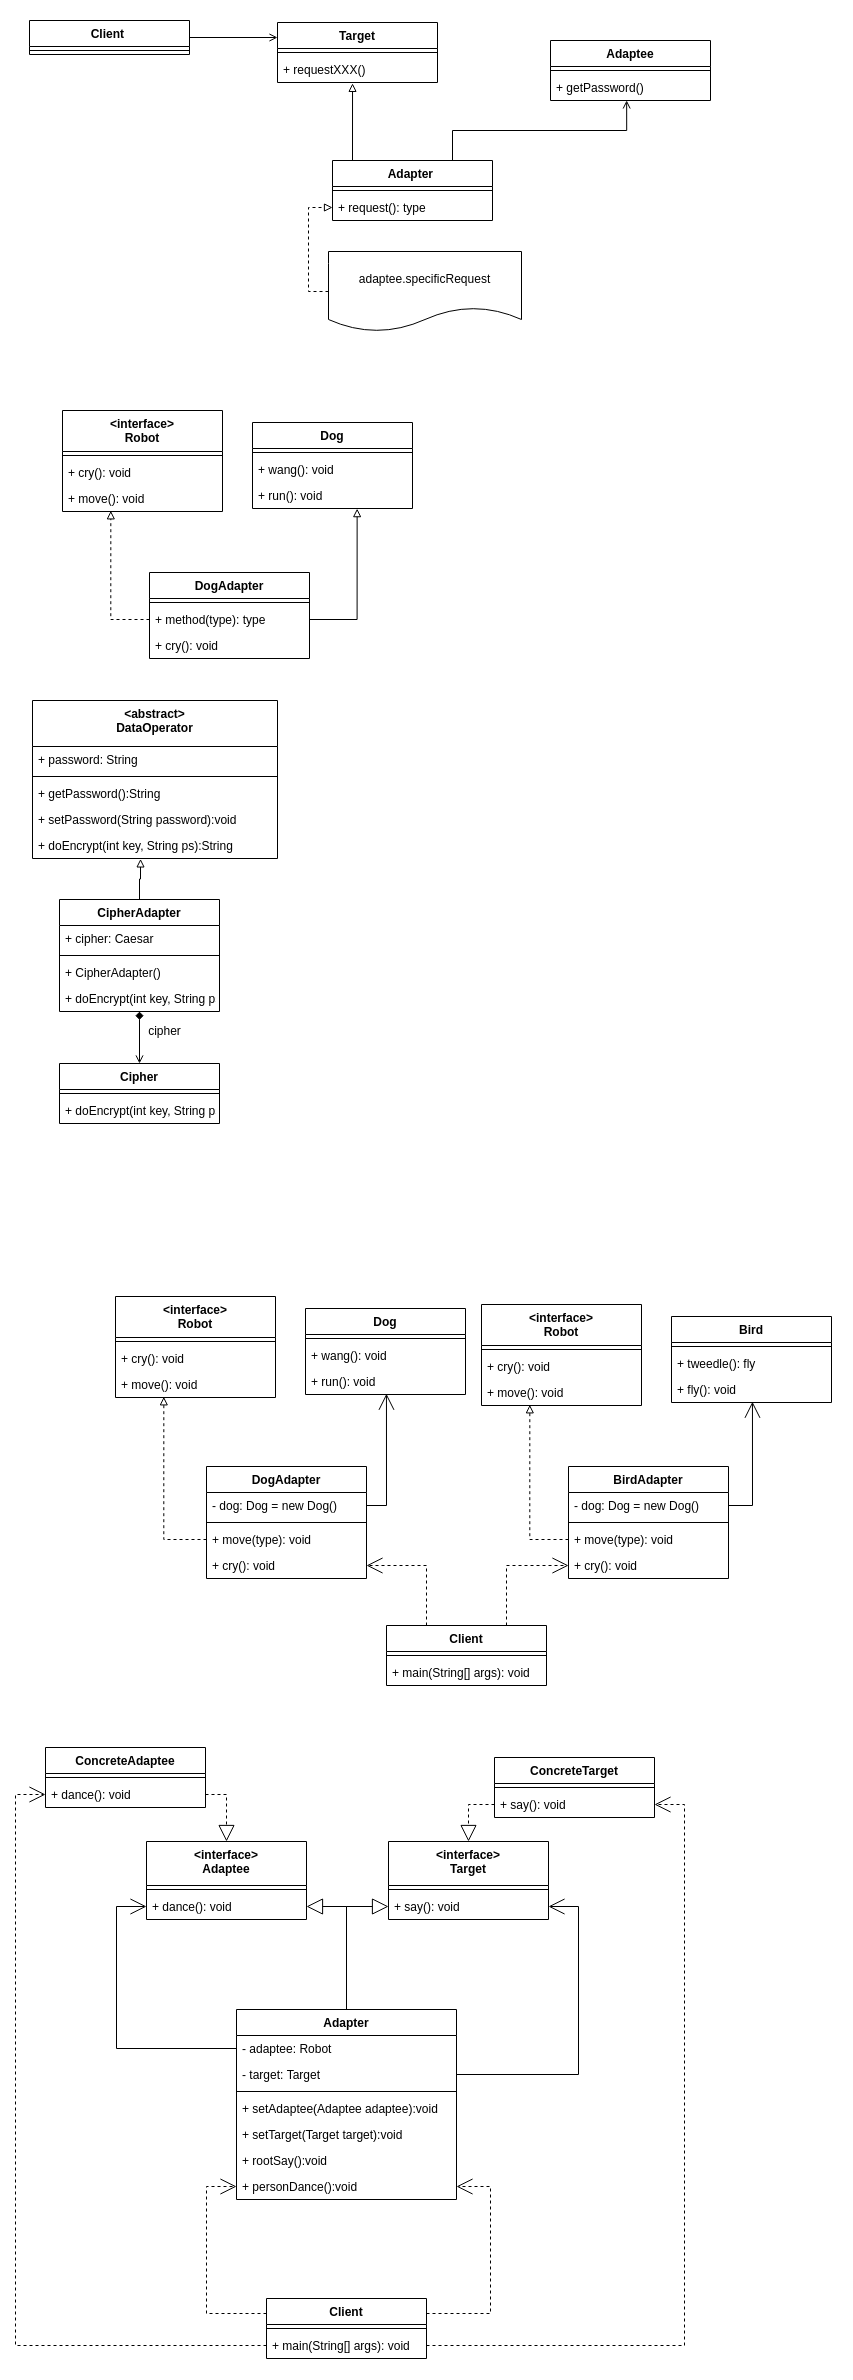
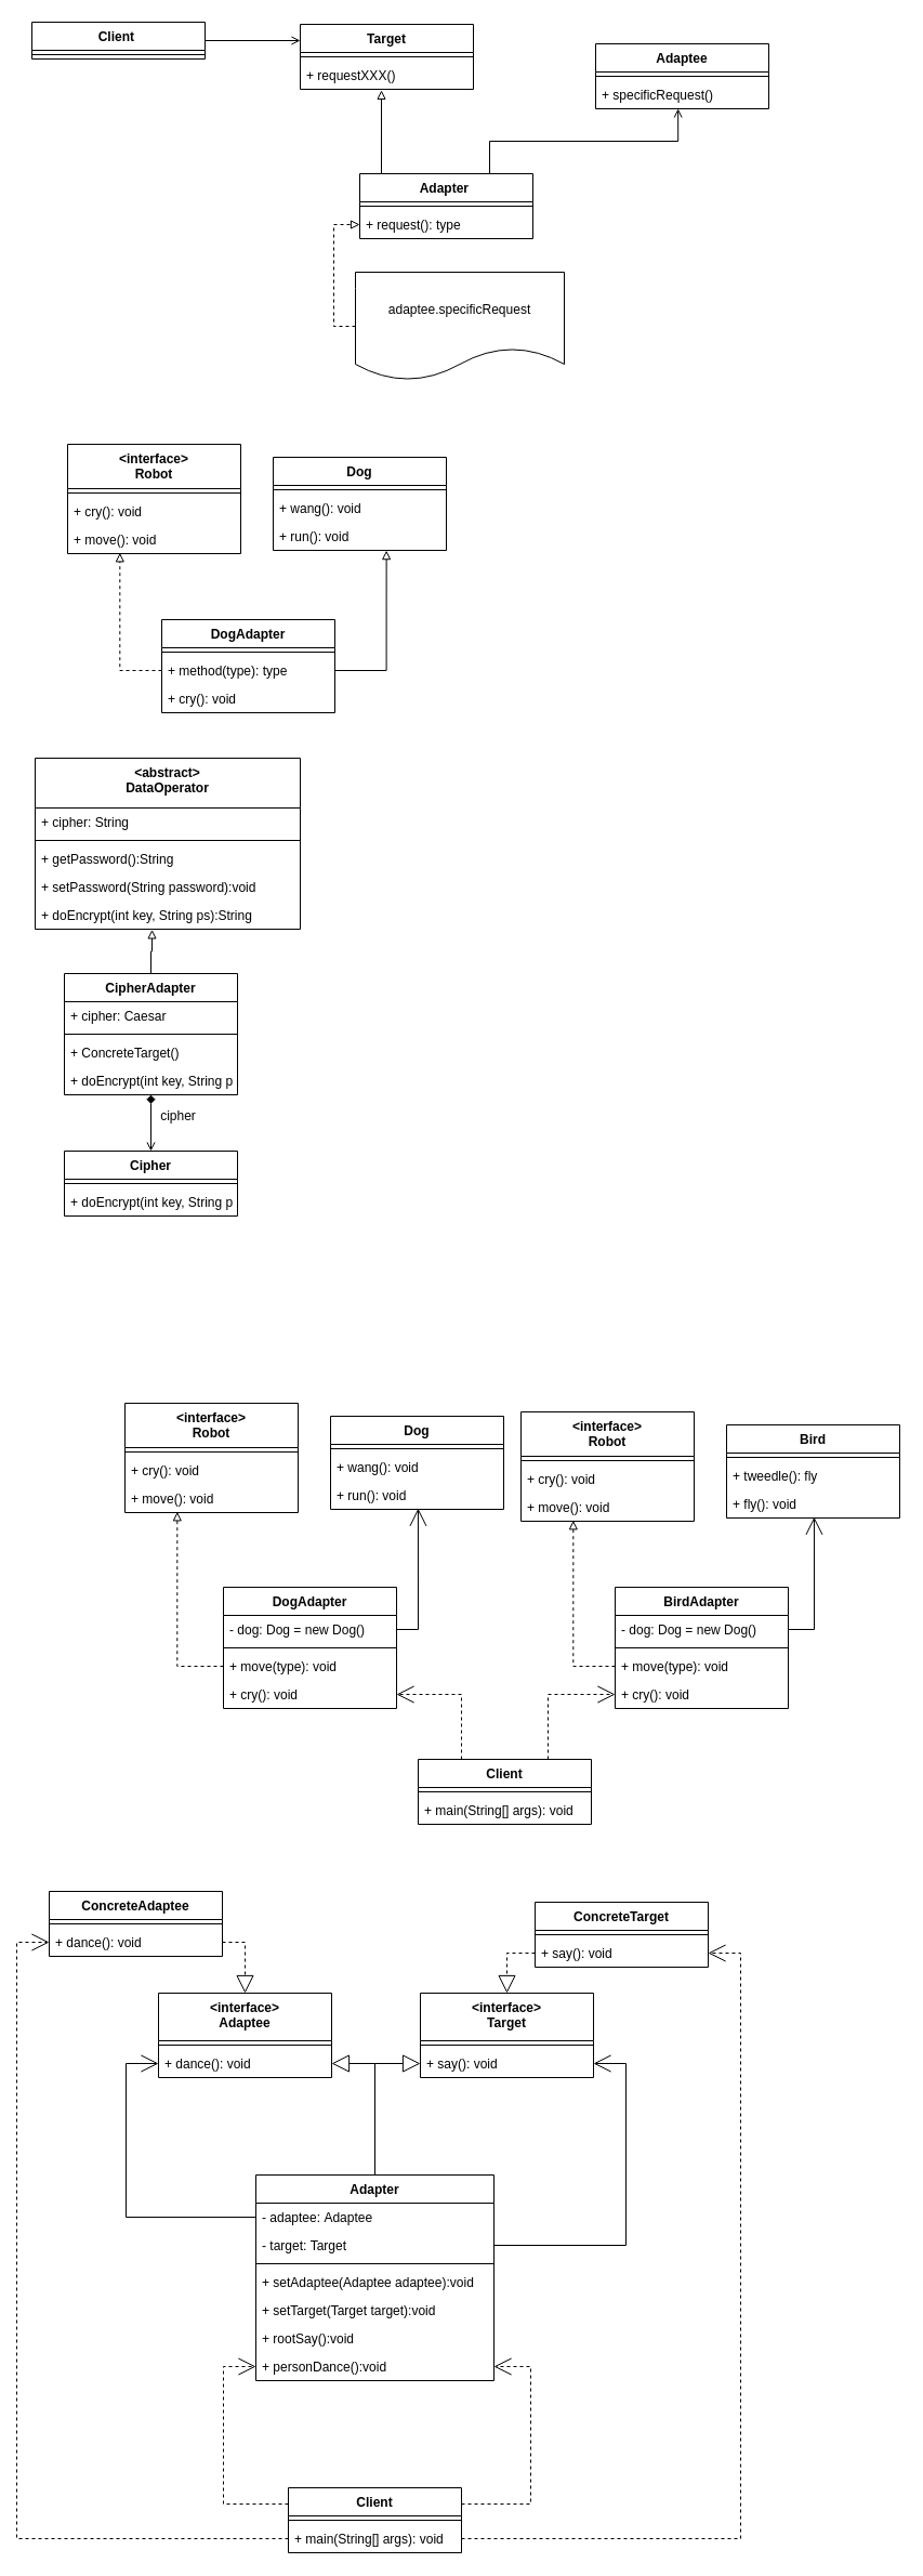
- <mxCell id="10" value="+ getPassword()" style="text;strokeColor=none;fillColor=none;align=left;verticalAlign=top;spacingLeft=4;spacingRight=4;overflow=hidden;rotatable=0;points=[[0,0.5],[1,0.5]];portConstraint=eastwest;" parent="8" vertex="1"><mxGeometry y="34" width="160" height="26" as="geometry" /></mxCell>
+ <mxCell id="10" value="+ specificRequest()" style="text;strokeColor=none;fillColor=none;align=left;verticalAlign=top;spacingLeft=4;spacingRight=4;overflow=hidden;rotatable=0;points=[[0,0.5],[1,0.5]];portConstraint=eastwest;" parent="8" vertex="1"><mxGeometry y="34" width="160" height="26" as="geometry" /></mxCell>
- <mxCell id="17" value="adaptee.&lt;span style=&quot;text-align: left&quot;&gt;specificRequest&lt;/span&gt;" style="shape=document;whiteSpace=wrap;html=1;boundedLbl=1;" parent="1" vertex="1"><mxGeometry x="319" y="251" width="193" height="80" as="geometry" /></mxCell>
+ <mxCell id="17" value="adaptee.&lt;span style=&quot;text-align: left&quot;&gt;specificRequest&lt;/span&gt;" style="shape=document;whiteSpace=wrap;html=1;boundedLbl=1;" parent="1" vertex="1"><mxGeometry x="319" y="251" width="193" height="100" as="geometry" /></mxCell>
- <mxCell id="33" value="+ password: String" style="text;strokeColor=none;fillColor=none;align=left;verticalAlign=top;spacingLeft=4;spacingRight=4;overflow=hidden;rotatable=0;points=[[0,0.5],[1,0.5]];portConstraint=eastwest;" parent="32" vertex="1"><mxGeometry y="46" width="245" height="26" as="geometry" /></mxCell>
+ <mxCell id="33" value="+ cipher: String" style="text;strokeColor=none;fillColor=none;align=left;verticalAlign=top;spacingLeft=4;spacingRight=4;overflow=hidden;rotatable=0;points=[[0,0.5],[1,0.5]];portConstraint=eastwest;" parent="32" vertex="1"><mxGeometry y="46" width="245" height="26" as="geometry" /></mxCell>
- <mxCell id="43" value="+ CipherAdapter()" style="text;strokeColor=none;fillColor=none;align=left;verticalAlign=top;spacingLeft=4;spacingRight=4;overflow=hidden;rotatable=0;points=[[0,0.5],[1,0.5]];portConstraint=eastwest;" parent="40" vertex="1"><mxGeometry y="60" width="160" height="26" as="geometry" /></mxCell>
+ <mxCell id="43" value="+ ConcreteTarget()" style="text;strokeColor=none;fillColor=none;align=left;verticalAlign=top;spacingLeft=4;spacingRight=4;overflow=hidden;rotatable=0;points=[[0,0.5],[1,0.5]];portConstraint=eastwest;" parent="40" vertex="1"><mxGeometry y="60" width="160" height="26" as="geometry" /></mxCell>
- <mxCell id="93" value="- adaptee: Robot" style="text;strokeColor=none;fillColor=none;align=left;verticalAlign=top;spacingLeft=4;spacingRight=4;overflow=hidden;rotatable=0;points=[[0,0.5],[1,0.5]];portConstraint=eastwest;" parent="92" vertex="1"><mxGeometry y="26" width="220" height="26" as="geometry" /></mxCell>
+ <mxCell id="93" value="- adaptee: Adaptee" style="text;strokeColor=none;fillColor=none;align=left;verticalAlign=top;spacingLeft=4;spacingRight=4;overflow=hidden;rotatable=0;points=[[0,0.5],[1,0.5]];portConstraint=eastwest;" parent="92" vertex="1"><mxGeometry y="26" width="220" height="26" as="geometry" /></mxCell>
